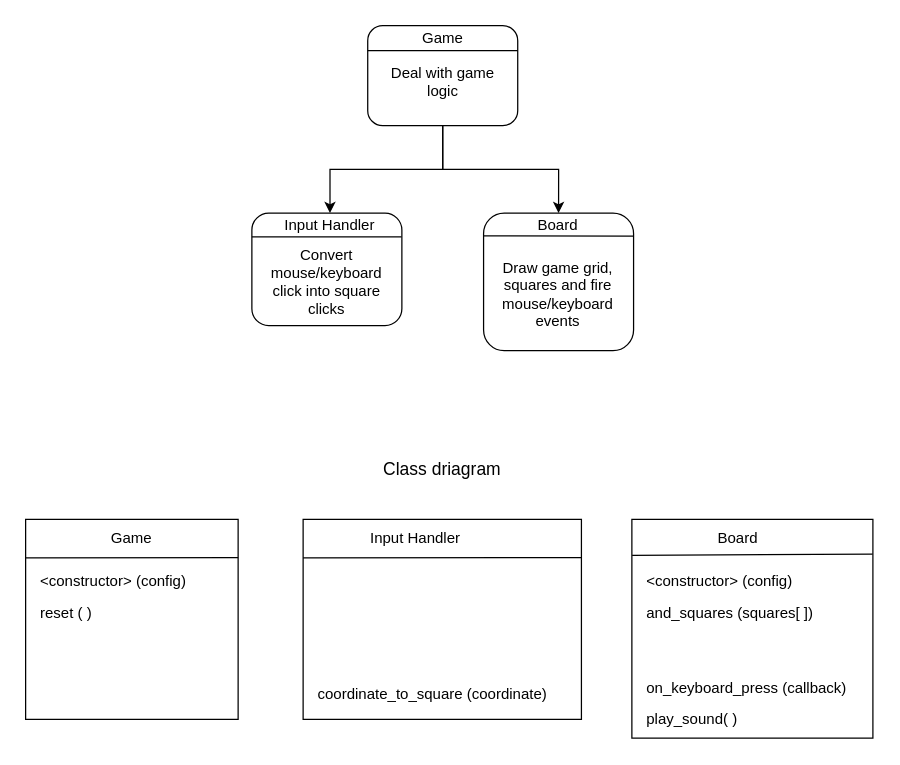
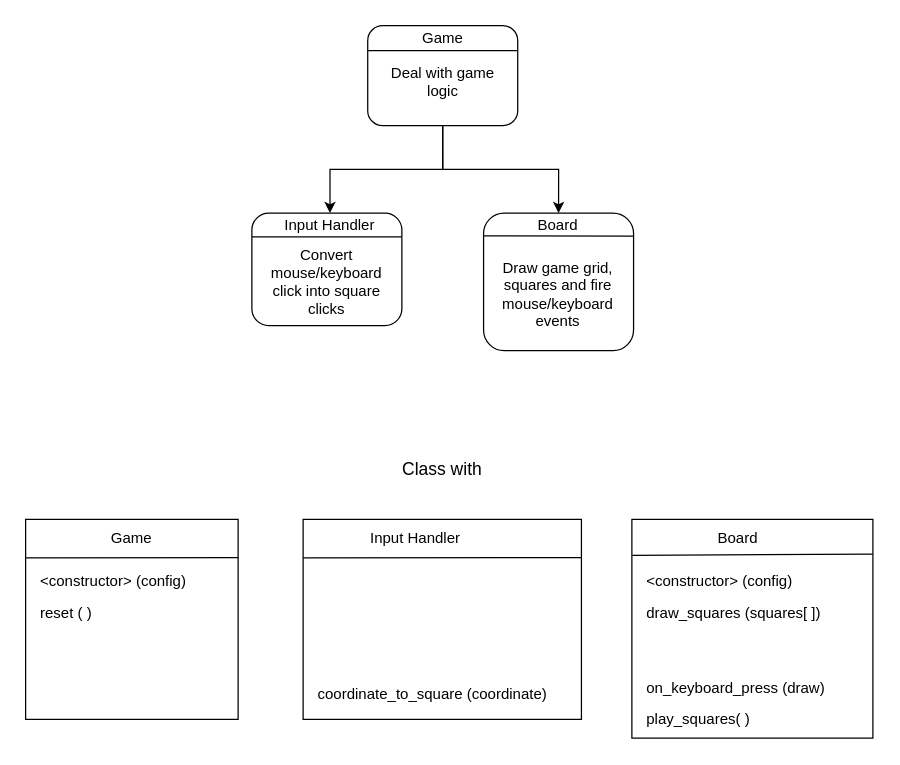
- <mxCell id="17" value="Class driagram" style="text;html=1;strokeColor=none;fillColor=none;align=center;verticalAlign=middle;whiteSpace=wrap;rounded=0;fontSize=14;" parent="1" vertex="1"><mxGeometry x="271" y="355" width="165" height="40" as="geometry" /></mxCell>
+ <mxCell id="17" value="Class with" style="text;html=1;strokeColor=none;fillColor=none;align=center;verticalAlign=middle;whiteSpace=wrap;rounded=0;fontSize=14;" parent="1" vertex="1"><mxGeometry x="271" y="355" width="165" height="40" as="geometry" /></mxCell>
- <mxCell id="25" value="and_squares (squares[ ])" style="text;html=1;strokeColor=none;fillColor=none;align=left;verticalAlign=middle;whiteSpace=wrap;rounded=0;fontSize=12;" parent="1" vertex="1"><mxGeometry x="515" y="475" width="150.32" height="30" as="geometry" /></mxCell>
+ <mxCell id="25" value="draw_squares (squares[ ])" style="text;html=1;strokeColor=none;fillColor=none;align=left;verticalAlign=middle;whiteSpace=wrap;rounded=0;fontSize=12;" parent="1" vertex="1"><mxGeometry x="515" y="475" width="150.32" height="30" as="geometry" /></mxCell>
- <mxCell id="27" value="on_keyboard_press (callback)" style="text;html=1;strokeColor=none;fillColor=none;align=left;verticalAlign=middle;whiteSpace=wrap;rounded=0;fontSize=12;" parent="1" vertex="1"><mxGeometry x="515" y="535" width="162.82" height="30" as="geometry" /></mxCell>
+ <mxCell id="27" value="on_keyboard_press (draw)" style="text;html=1;strokeColor=none;fillColor=none;align=left;verticalAlign=middle;whiteSpace=wrap;rounded=0;fontSize=12;" parent="1" vertex="1"><mxGeometry x="515" y="535" width="162.82" height="30" as="geometry" /></mxCell>
- <mxCell id="32" value="play_sound( )" style="text;html=1;strokeColor=none;fillColor=none;align=left;verticalAlign=middle;whiteSpace=wrap;rounded=0;fontSize=12;" vertex="1" parent="1"><mxGeometry x="515" y="560" width="162.82" height="30" as="geometry" /></mxCell>
+ <mxCell id="32" value="play_squares( )" style="text;html=1;strokeColor=none;fillColor=none;align=left;verticalAlign=middle;whiteSpace=wrap;rounded=0;fontSize=12;" vertex="1" parent="1"><mxGeometry x="515" y="560" width="162.82" height="30" as="geometry" /></mxCell>
